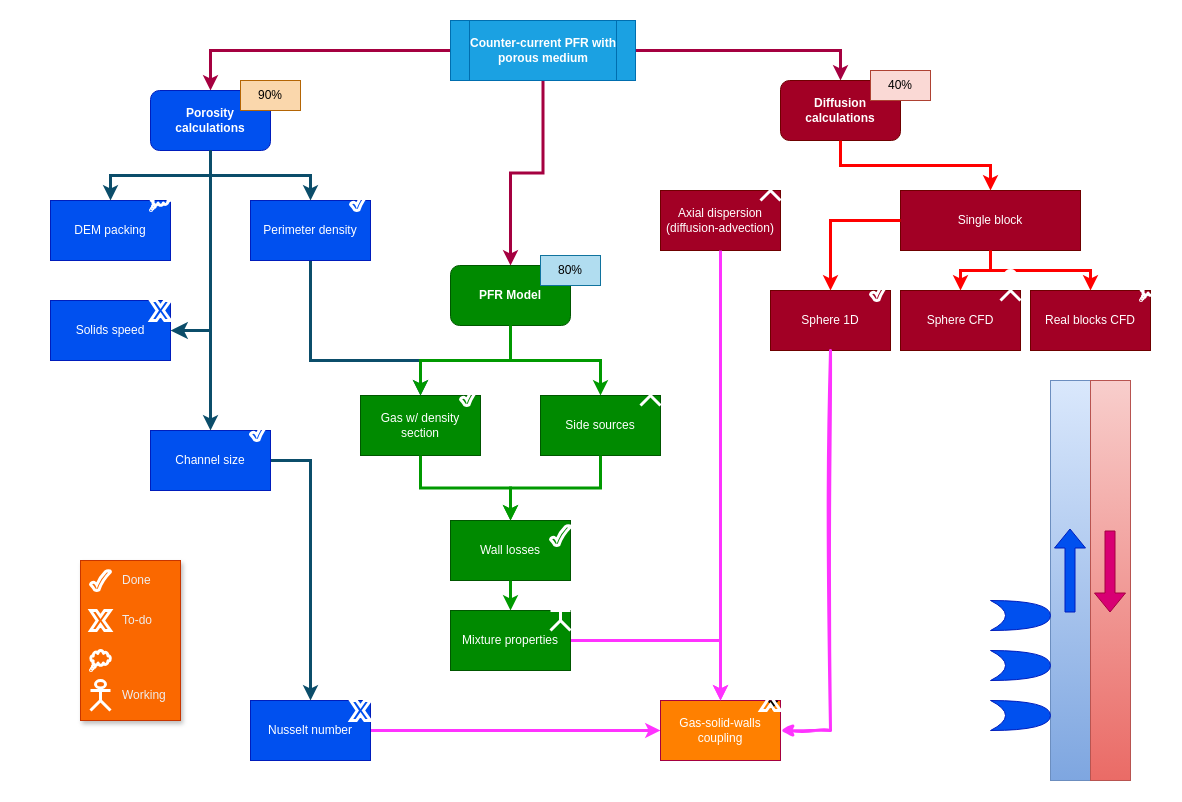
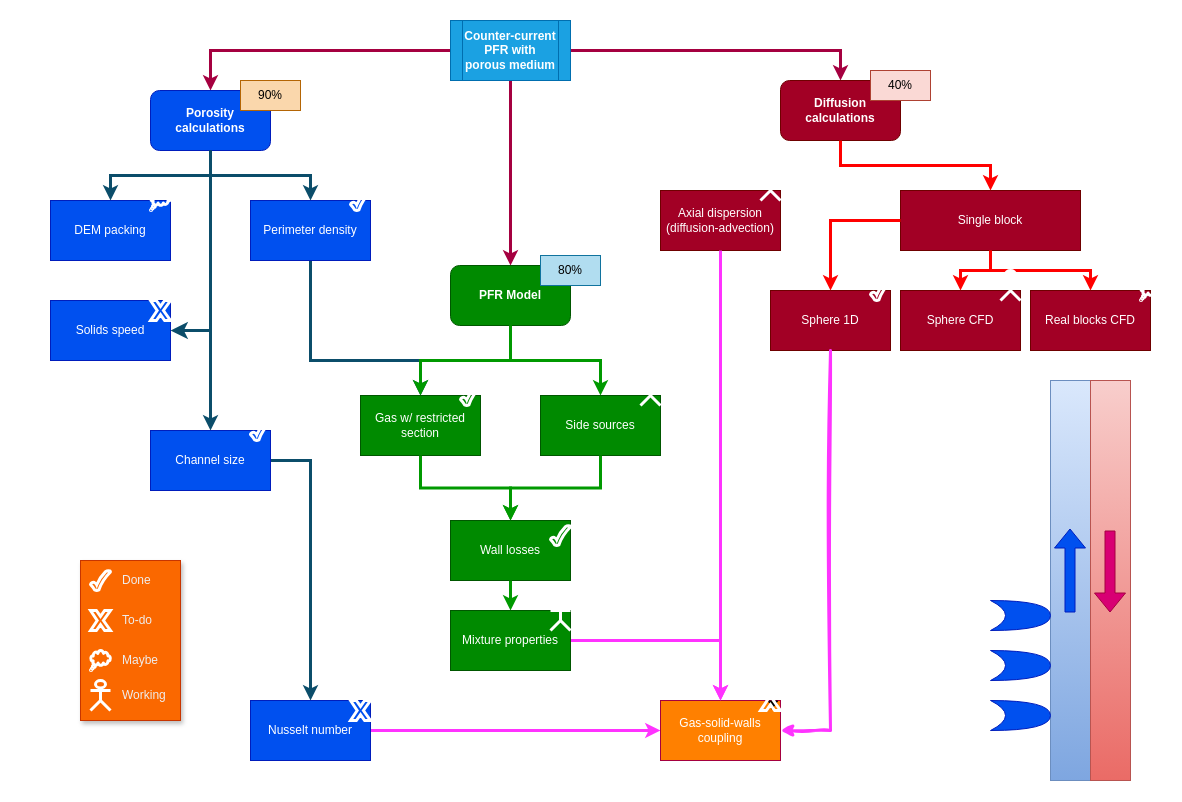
- <mxCell id="5" value="Counter-current PFR with porous medium" style="shape=process;whiteSpace=wrap;html=1;backgroundOutline=1;fontStyle=1;fillColor=#1ba1e2;fontColor=#ffffff;strokeColor=#006EAF;" parent="1" vertex="1"><mxGeometry x="450" y="20" width="185" height="60" as="geometry" /></mxCell>
+ <mxCell id="5" value="Counter-current PFR with porous medium" style="shape=process;whiteSpace=wrap;html=1;backgroundOutline=1;fontStyle=1;fillColor=#1ba1e2;fontColor=#ffffff;strokeColor=#006EAF;" parent="1" vertex="1"><mxGeometry x="450" y="20" width="120" height="60" as="geometry" /></mxCell>
- <mxCell id="39" value="Gas w/ density section" style="rounded=0;whiteSpace=wrap;html=1;fillColor=#008a00;fontColor=#ffffff;strokeColor=#005700;" parent="37" vertex="1"><mxGeometry y="130" width="120" height="60" as="geometry" /></mxCell>
+ <mxCell id="39" value="Gas w/ restricted section" style="rounded=0;whiteSpace=wrap;html=1;fillColor=#008a00;fontColor=#ffffff;strokeColor=#005700;" parent="37" vertex="1"><mxGeometry y="130" width="120" height="60" as="geometry" /></mxCell>
+ <mxCell id="63" value="Maybe" style="text;html=1;strokeColor=none;fillColor=none;align=left;verticalAlign=middle;whiteSpace=wrap;rounded=0;fontColor=#EEEEEE;" parent="56" vertex="1"><mxGeometry x="40" y="85" width="60" height="30" as="geometry" /></mxCell>
